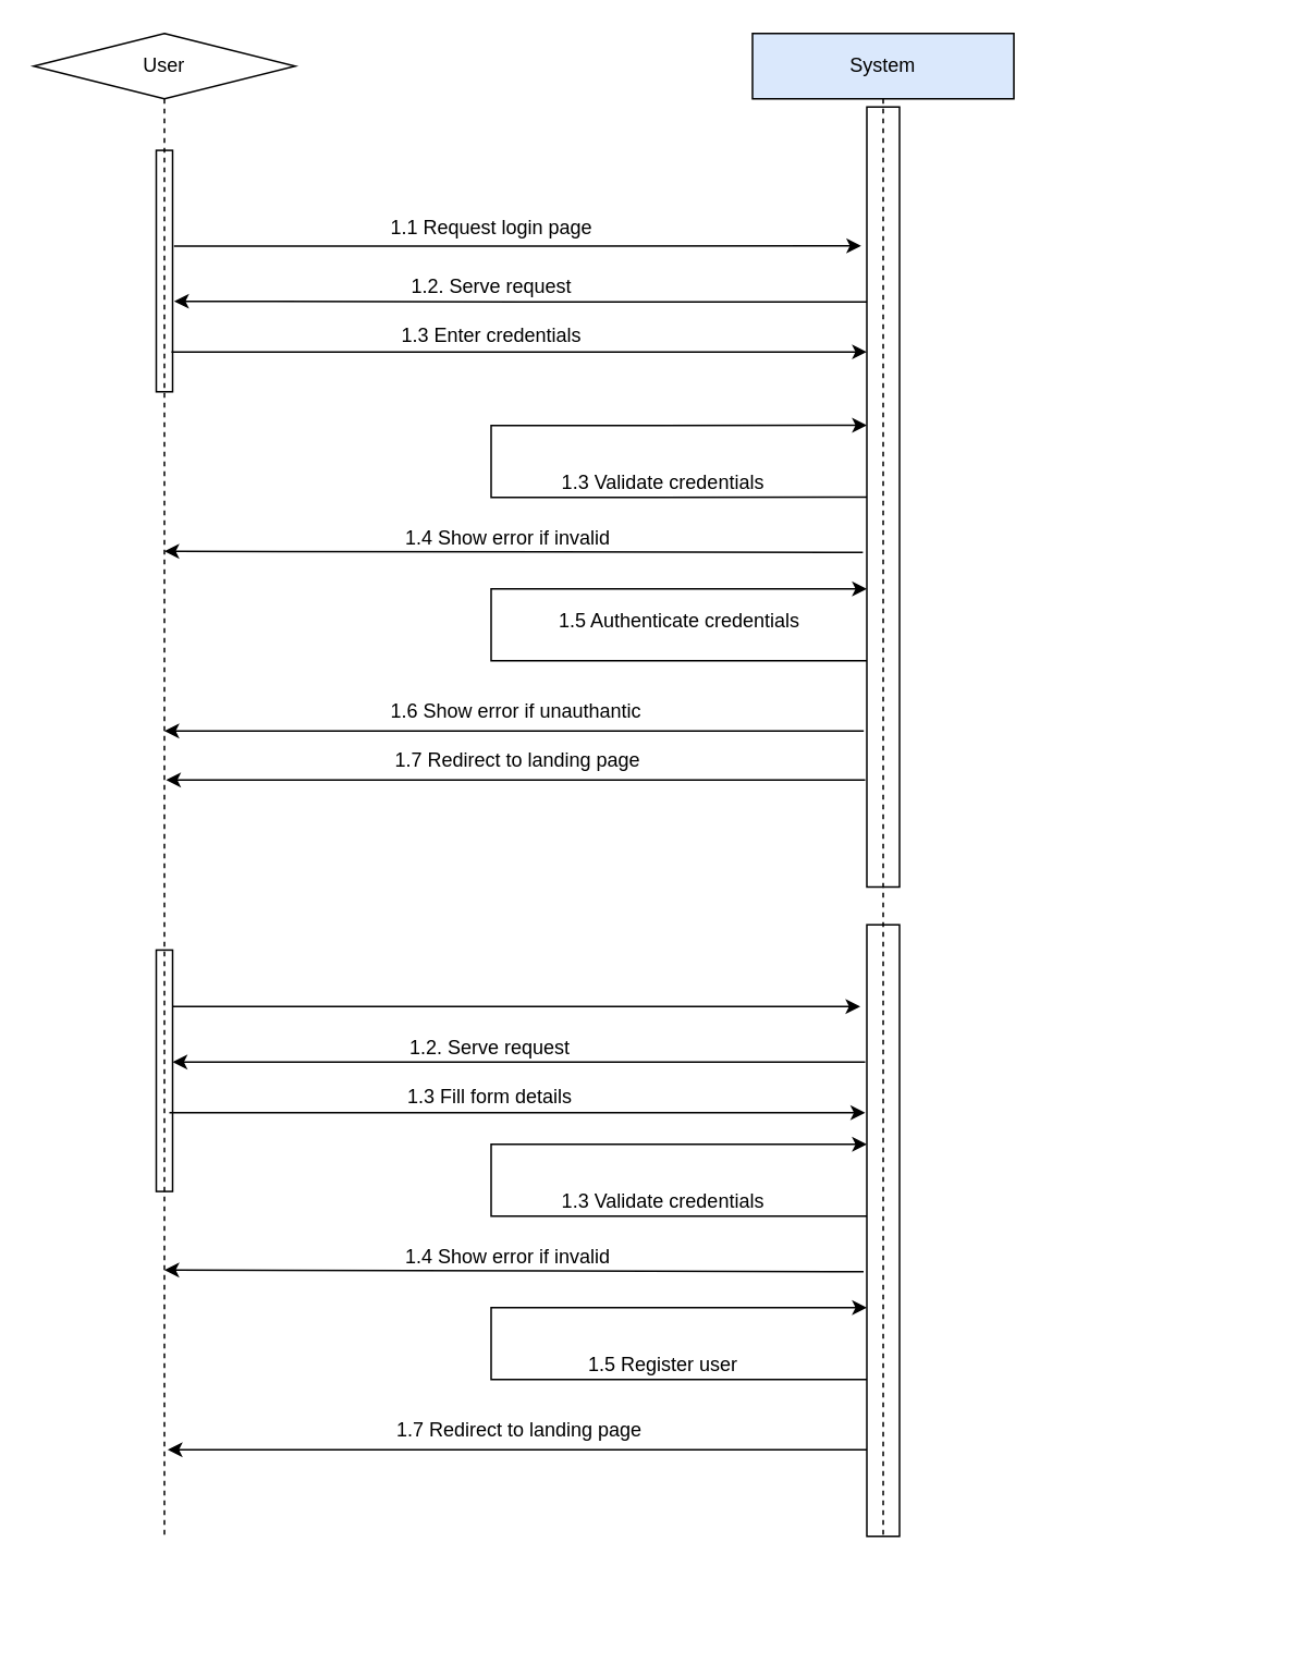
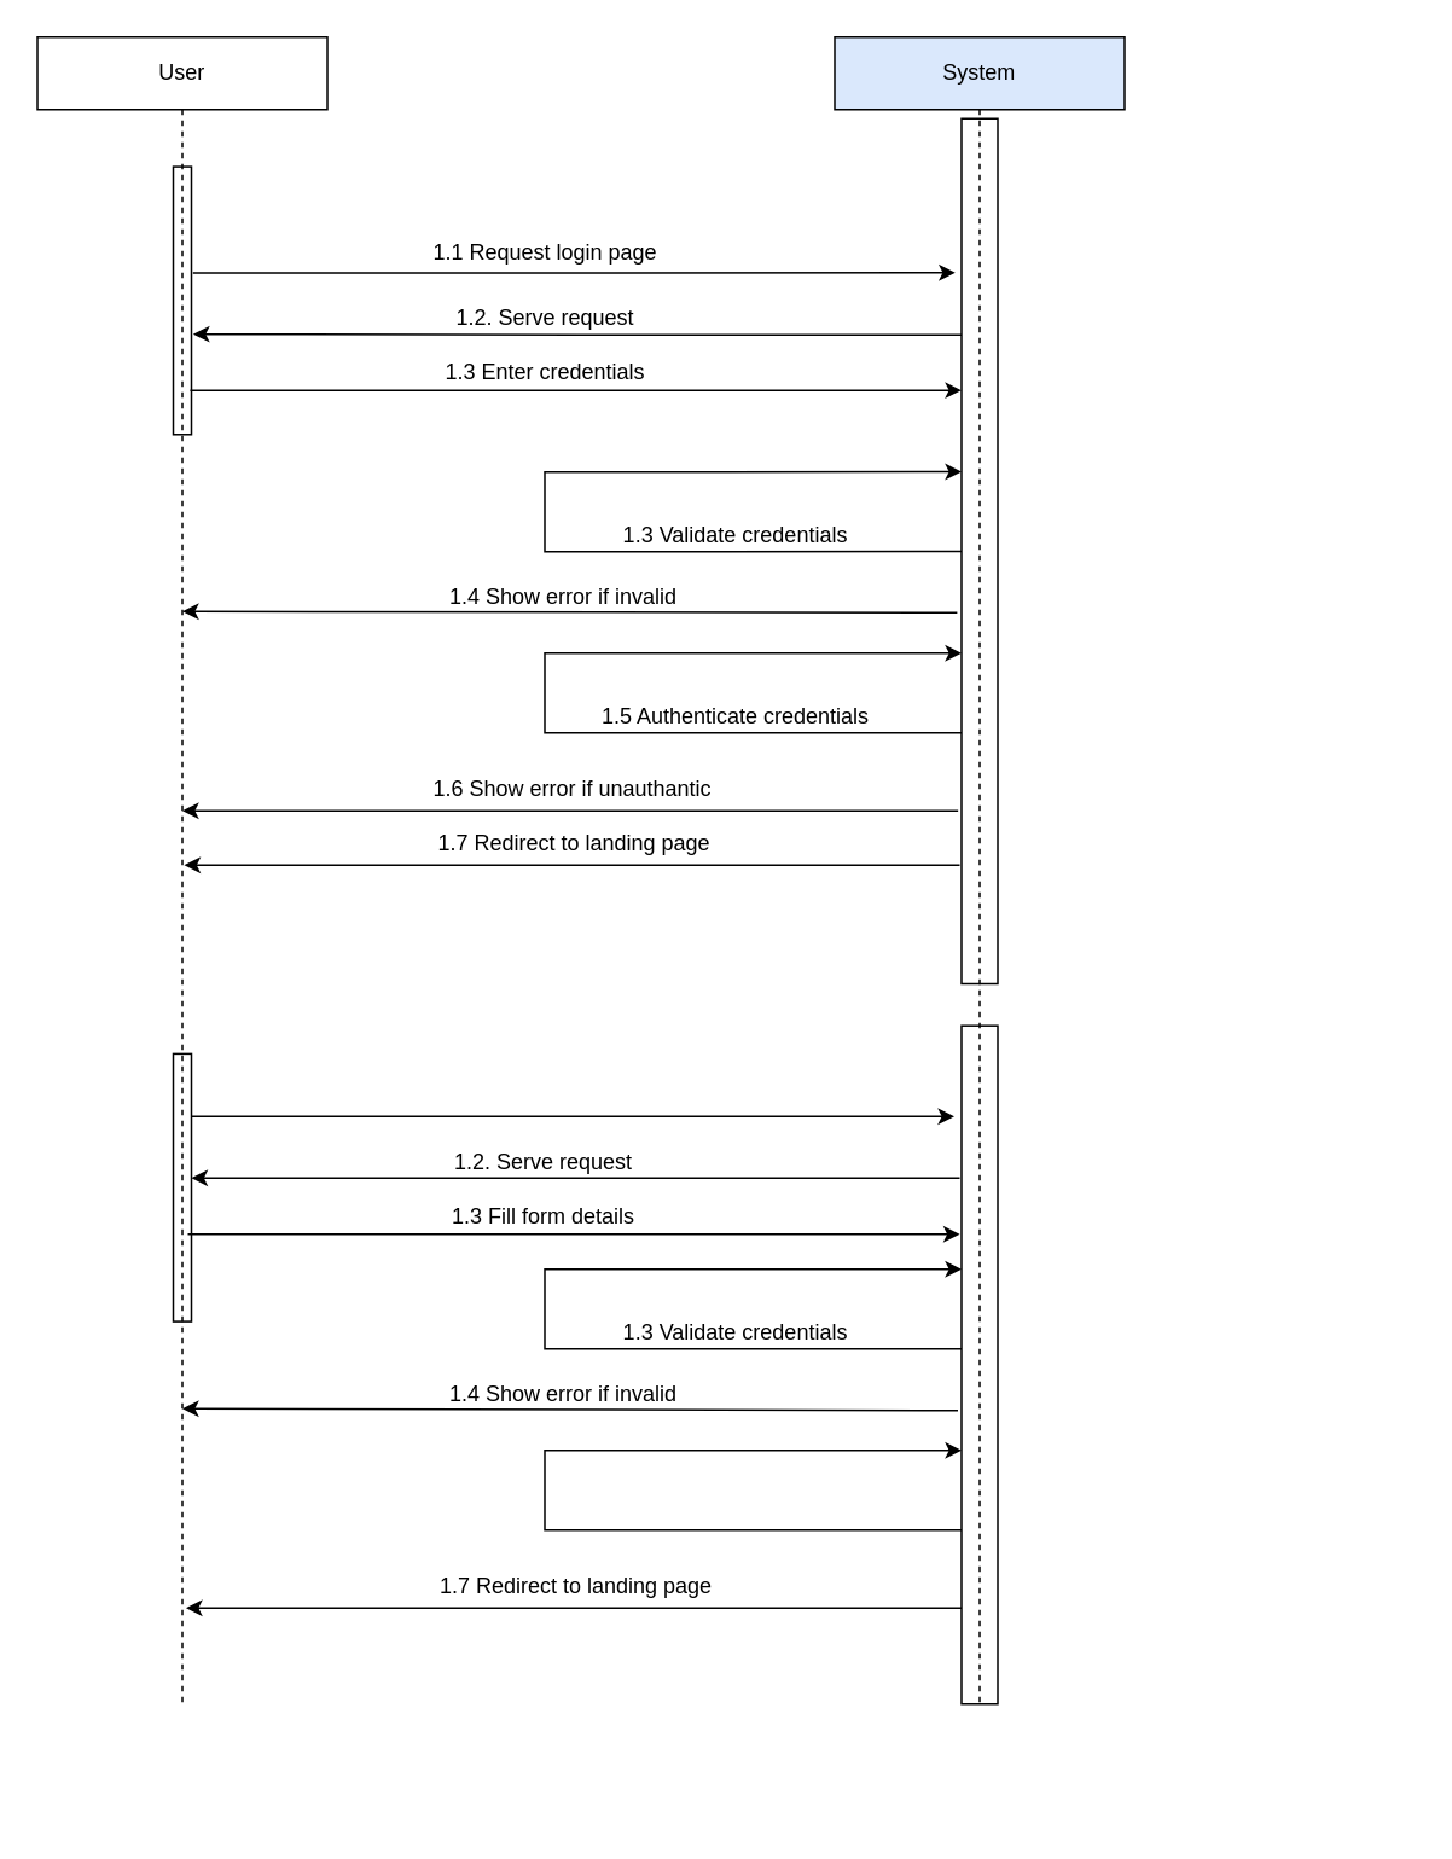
- <mxCell id="2" value="User" style="rhombus;whiteSpace=wrap;html=1;" vertex="1" parent="1"><mxGeometry x="20" y="20" width="160" height="40" as="geometry" /></mxCell>
+ <mxCell id="2" value="User" style="rounded=0;whiteSpace=wrap;html=1;" vertex="1" parent="1"><mxGeometry x="20" y="20" width="160" height="40" as="geometry" /></mxCell>
- <mxCell id="17" value="1.5 Authenticate credentials" style="text;html=1;align=center;verticalAlign=middle;resizable=0;points=[];autosize=1;strokeColor=none;fillColor=none;" vertex="1" parent="1"><mxGeometry x="330" y="365" width="170" height="30" as="geometry" /></mxCell>
+ <mxCell id="17" value="1.5 Authenticate credentials" style="text;html=1;align=center;verticalAlign=middle;resizable=0;points=[];autosize=1;strokeColor=none;fillColor=none;" vertex="1" parent="1"><mxGeometry x="320" y="380" width="170" height="30" as="geometry" /></mxCell>
- <mxCell id="34" value="1.5 Register user" style="text;html=1;align=center;verticalAlign=middle;resizable=0;points=[];autosize=1;strokeColor=none;fillColor=none;" vertex="1" parent="1"><mxGeometry x="350" y="820" width="110" height="30" as="geometry" /></mxCell>
